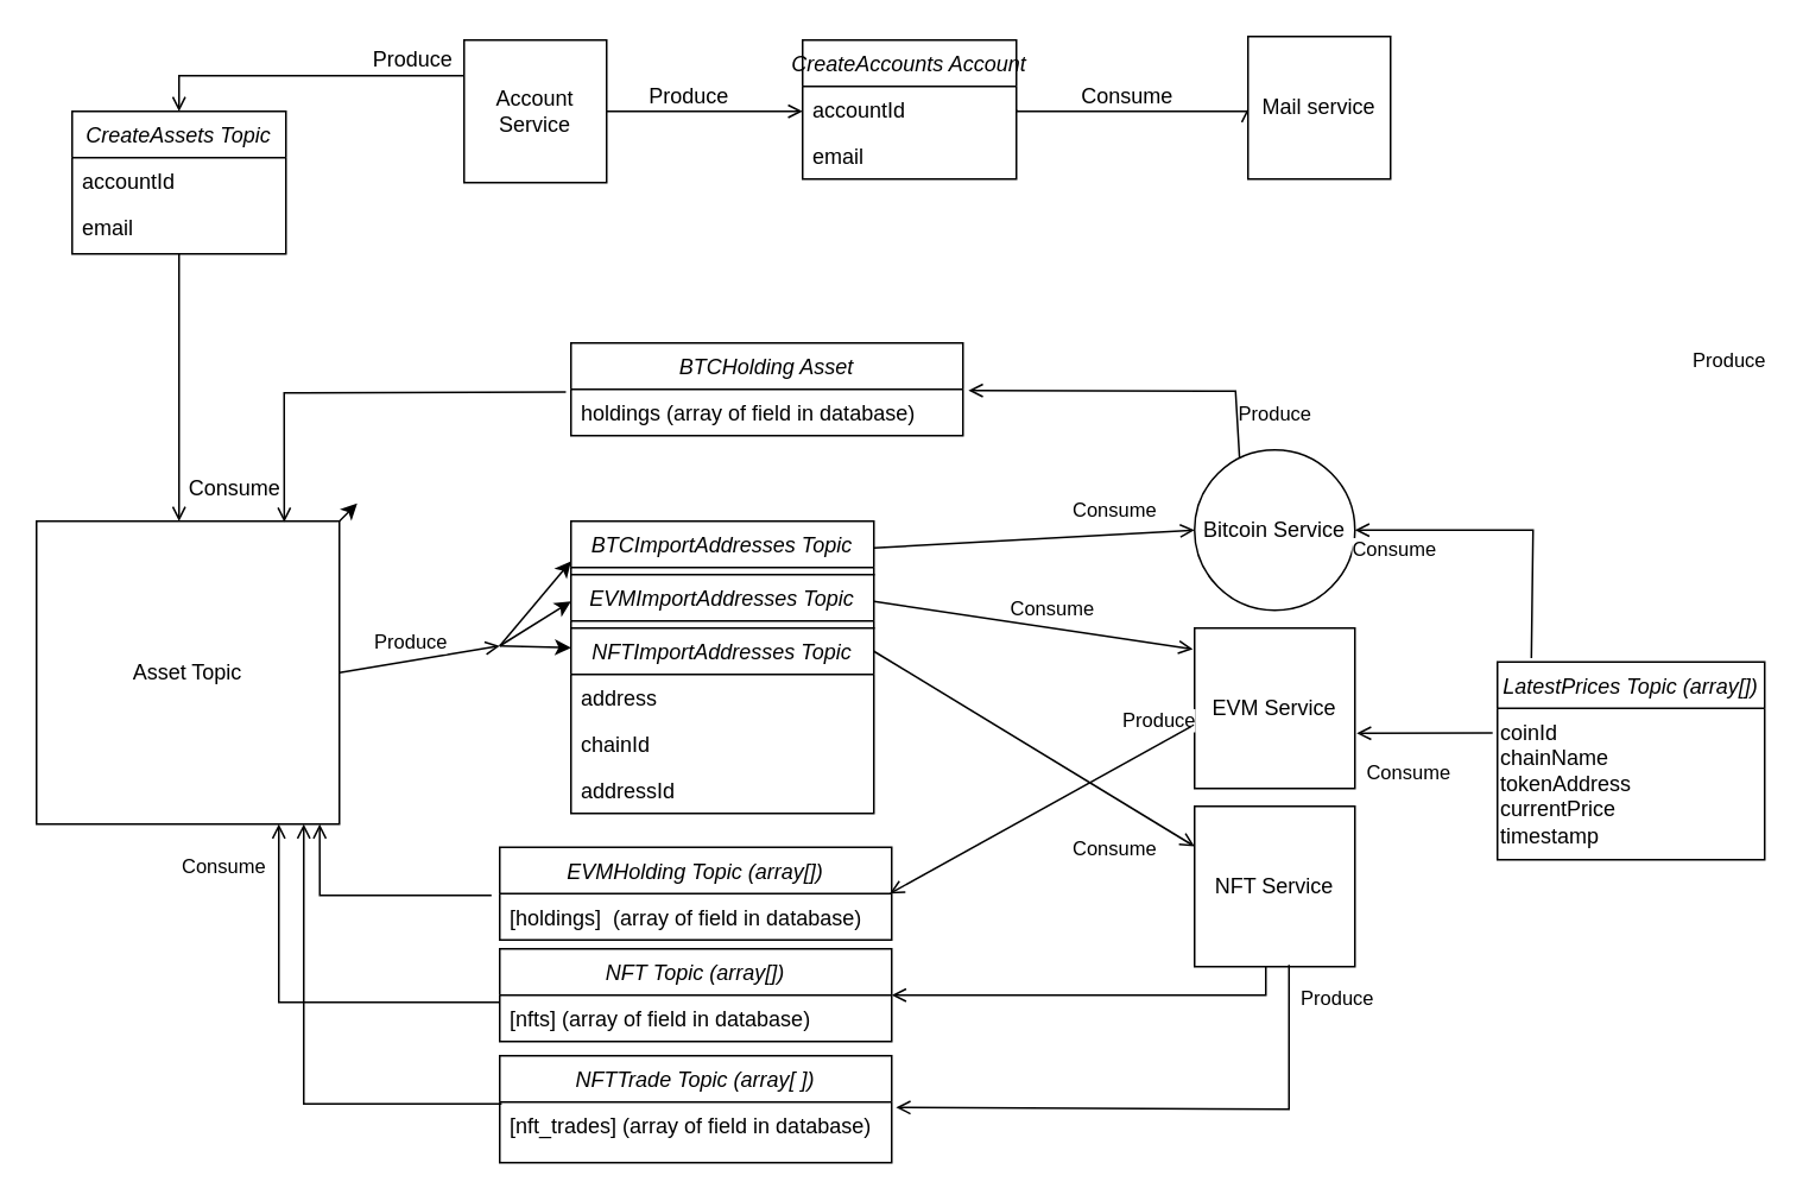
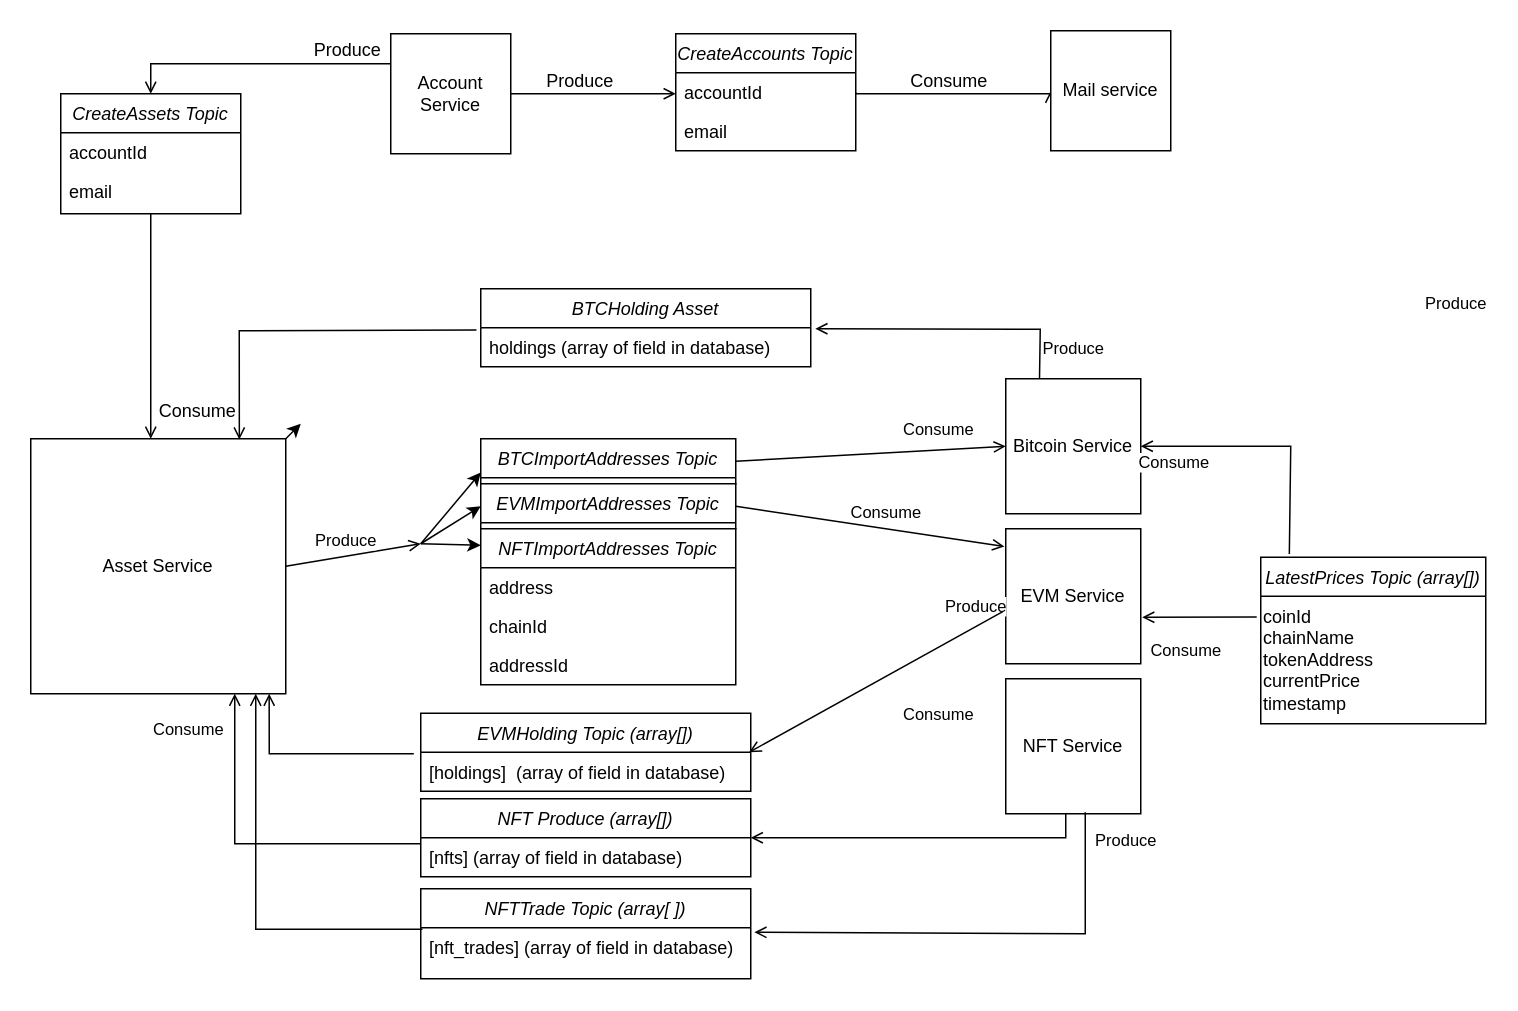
- <mxCell id="2" value="CreateAccounts Account" style="swimlane;fontStyle=2;align=center;verticalAlign=top;childLayout=stackLayout;horizontal=1;startSize=26;horizontalStack=0;resizeParent=1;resizeLast=0;collapsible=1;marginBottom=0;rounded=0;shadow=0;strokeWidth=1;" parent="1" vertex="1"><mxGeometry x="450" y="22" width="120" height="78" as="geometry"><mxRectangle x="270" y="150" width="160" height="26" as="alternateBounds" /></mxGeometry></mxCell>
+ <mxCell id="2" value="CreateAccounts Topic" style="swimlane;fontStyle=2;align=center;verticalAlign=top;childLayout=stackLayout;horizontal=1;startSize=26;horizontalStack=0;resizeParent=1;resizeLast=0;collapsible=1;marginBottom=0;rounded=0;shadow=0;strokeWidth=1;" parent="1" vertex="1"><mxGeometry x="450" y="22" width="120" height="78" as="geometry"><mxRectangle x="270" y="150" width="160" height="26" as="alternateBounds" /></mxGeometry></mxCell>
- <mxCell id="19" value="Bitcoin Service" style="ellipse;whiteSpace=wrap;html=1;aspect=fixed;" vertex="1" parent="1"><mxGeometry x="670" y="252" width="90" height="90" as="geometry" /></mxCell>
+ <mxCell id="19" value="Bitcoin Service" style="whiteSpace=wrap;html=1;aspect=fixed;" vertex="1" parent="1"><mxGeometry x="670" y="252" width="90" height="90" as="geometry" /></mxCell>
- <mxCell id="17" value="Asset Topic" style="whiteSpace=wrap;html=1;aspect=fixed;" vertex="1" parent="1"><mxGeometry x="20" y="292" width="170" height="170" as="geometry" /></mxCell>
+ <mxCell id="17" value="Asset Service" style="whiteSpace=wrap;html=1;aspect=fixed;" vertex="1" parent="1"><mxGeometry x="20" y="292" width="170" height="170" as="geometry" /></mxCell>
- <mxCell id="34" value="" style="endArrow=open;shadow=0;strokeWidth=1;rounded=0;endFill=1;elbow=vertical;exitX=1;exitY=0.125;exitDx=0;exitDy=0;exitPerimeter=0;entryX=0;entryY=0.25;entryDx=0;entryDy=0;" edge="1" parent="1" source="24" target="20"><mxGeometry x="0.5" y="41" relative="1" as="geometry"><mxPoint x="500" y="367" as="sourcePoint" /><mxPoint x="680" y="402" as="targetPoint" /><mxPoint x="-40" y="32" as="offset" /><Array as="points" /></mxGeometry></mxCell>
- <mxCell id="45" value="NFT Topic (array[])" style="swimlane;fontStyle=2;align=center;verticalAlign=top;childLayout=stackLayout;horizontal=1;startSize=26;horizontalStack=0;resizeParent=1;resizeLast=0;collapsible=1;marginBottom=0;rounded=0;shadow=0;strokeWidth=1;" vertex="1" parent="1"><mxGeometry x="280" y="532" width="220" height="52" as="geometry"><mxRectangle x="200" y="420" width="160" height="70" as="alternateBounds" /></mxGeometry></mxCell>
+ <mxCell id="45" value="NFT Produce (array[])" style="swimlane;fontStyle=2;align=center;verticalAlign=top;childLayout=stackLayout;horizontal=1;startSize=26;horizontalStack=0;resizeParent=1;resizeLast=0;collapsible=1;marginBottom=0;rounded=0;shadow=0;strokeWidth=1;" vertex="1" parent="1"><mxGeometry x="280" y="532" width="220" height="52" as="geometry"><mxRectangle x="200" y="420" width="160" height="70" as="alternateBounds" /></mxGeometry></mxCell>
